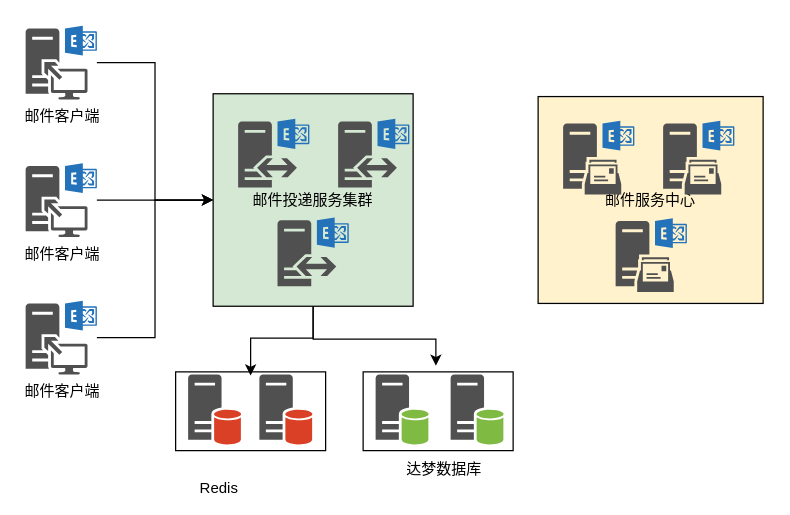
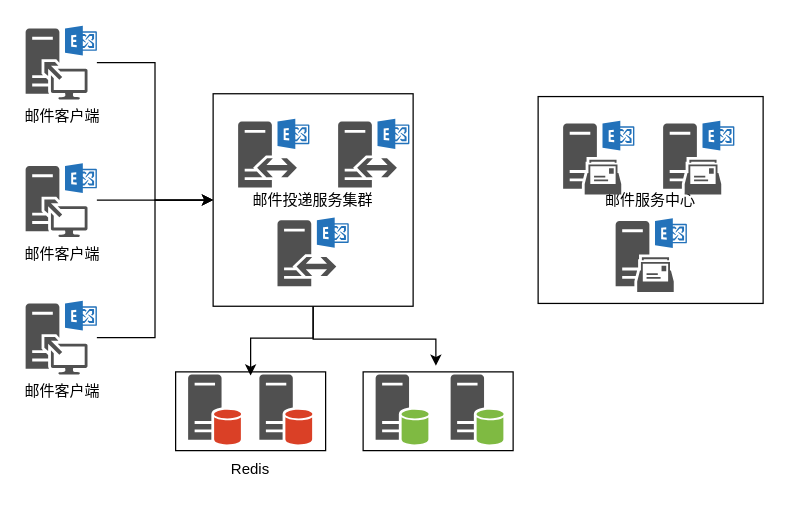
- <mxCell id="6" value="邮件投递服务集群" style="whiteSpace=wrap;html=1;fillColor=#d5e8d4;" vertex="1" parent="1"><mxGeometry x="170" y="74.5" width="160" height="170" as="geometry" /></mxCell>
+ <mxCell id="6" value="邮件投递服务集群" style="whiteSpace=wrap;html=1;" vertex="1" parent="1"><mxGeometry x="170" y="74.5" width="160" height="170" as="geometry" /></mxCell>
- <mxCell id="16" value="邮件服务中心" style="whiteSpace=wrap;html=1;fillColor=#fff2cc;" vertex="1" parent="1"><mxGeometry x="430" y="76.75" width="180" height="165.5" as="geometry" /></mxCell>
+ <mxCell id="16" value="邮件服务中心" style="whiteSpace=wrap;html=1;" vertex="1" parent="1"><mxGeometry x="430" y="76.75" width="180" height="165.5" as="geometry" /></mxCell>
- <mxCell id="25" value="达梦数据库" style="text;strokeColor=none;align=center;fillColor=none;html=1;verticalAlign=middle;whiteSpace=wrap;rounded=0;" vertex="1" parent="1"><mxGeometry x="320" y="360" width="70" height="30" as="geometry" /></mxCell>
- <mxCell id="24" value="Redis" style="text;strokeColor=none;align=center;fillColor=none;html=1;verticalAlign=middle;whiteSpace=wrap;rounded=0;" vertex="1" parent="1"><mxGeometry x="145" y="375" width="60" height="30" as="geometry" /></mxCell>
+ <mxCell id="24" value="Redis" style="text;strokeColor=none;align=center;fillColor=none;html=1;verticalAlign=middle;whiteSpace=wrap;rounded=0;" vertex="1" parent="1"><mxGeometry x="170" y="360" width="60" height="30" as="geometry" /></mxCell>
